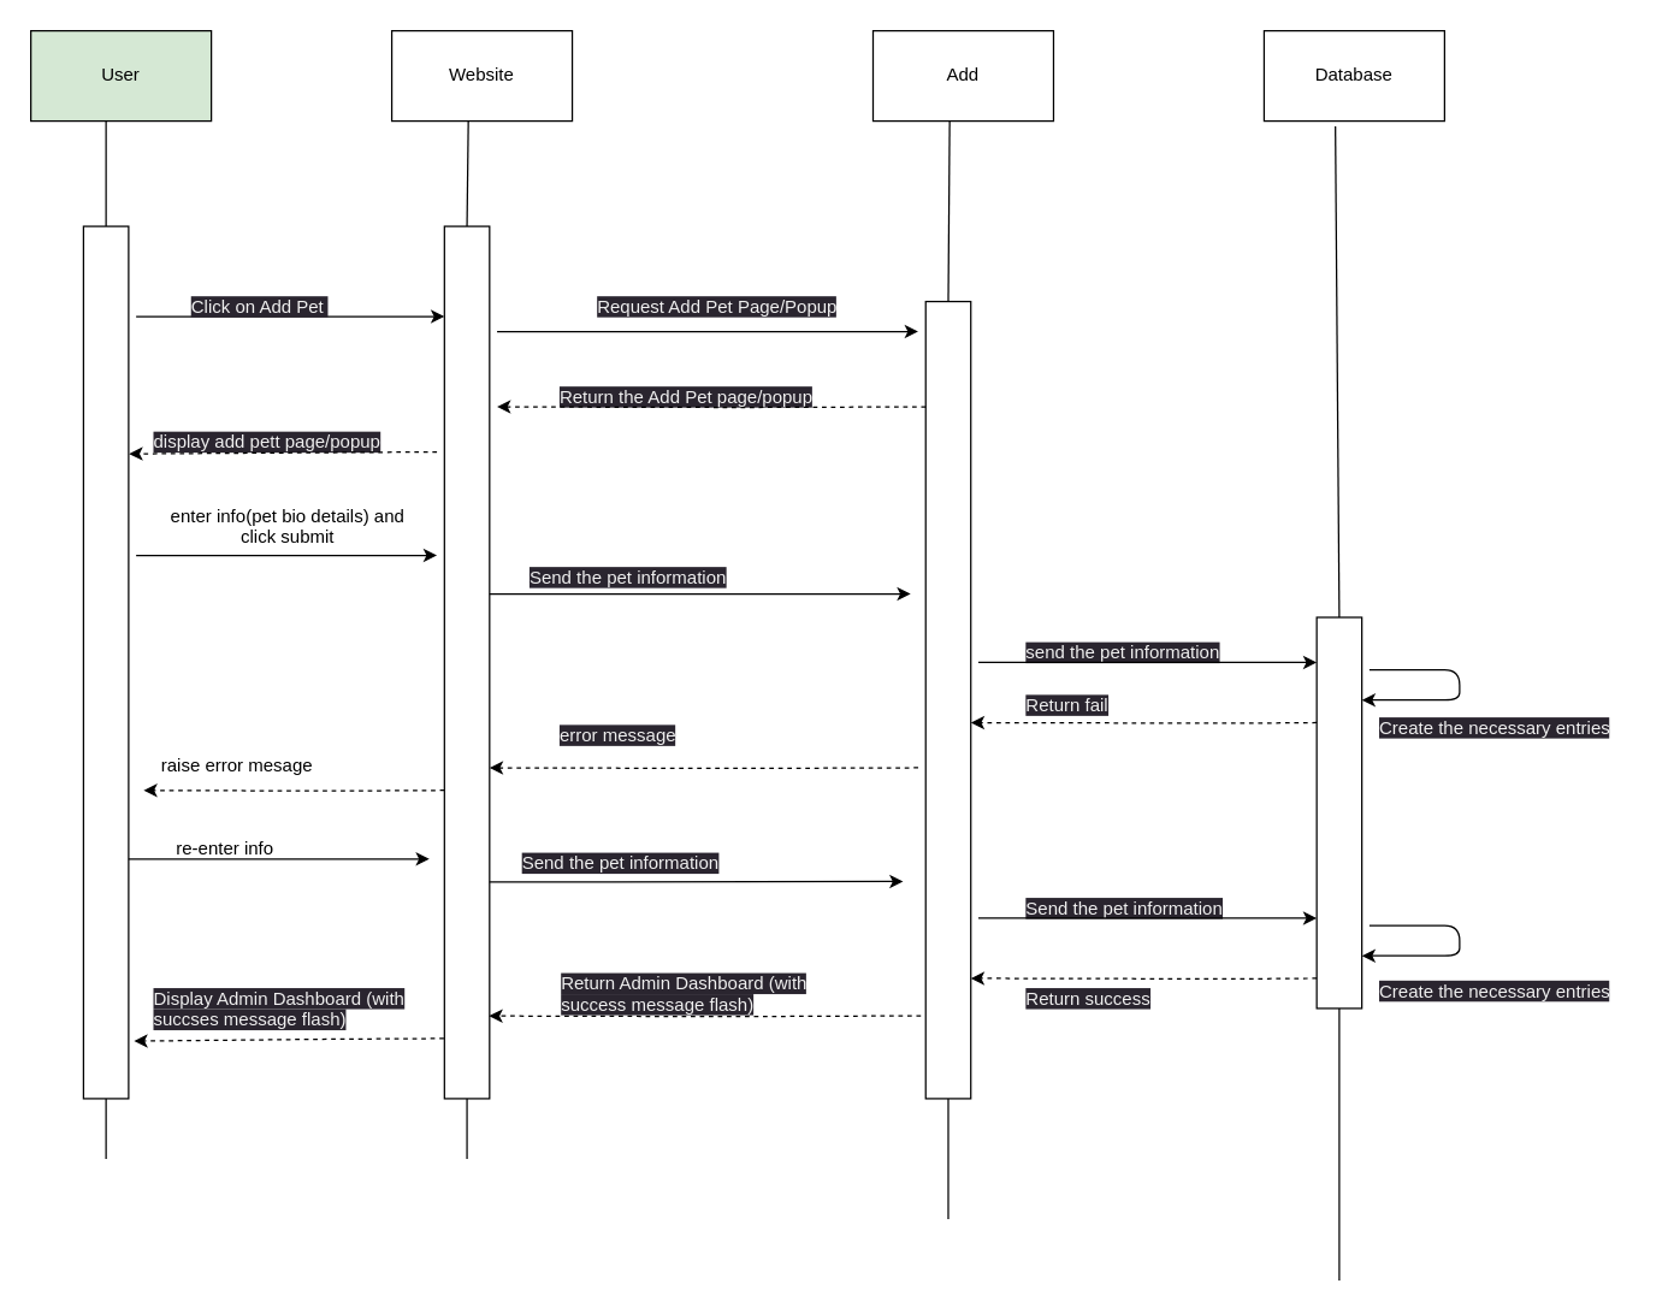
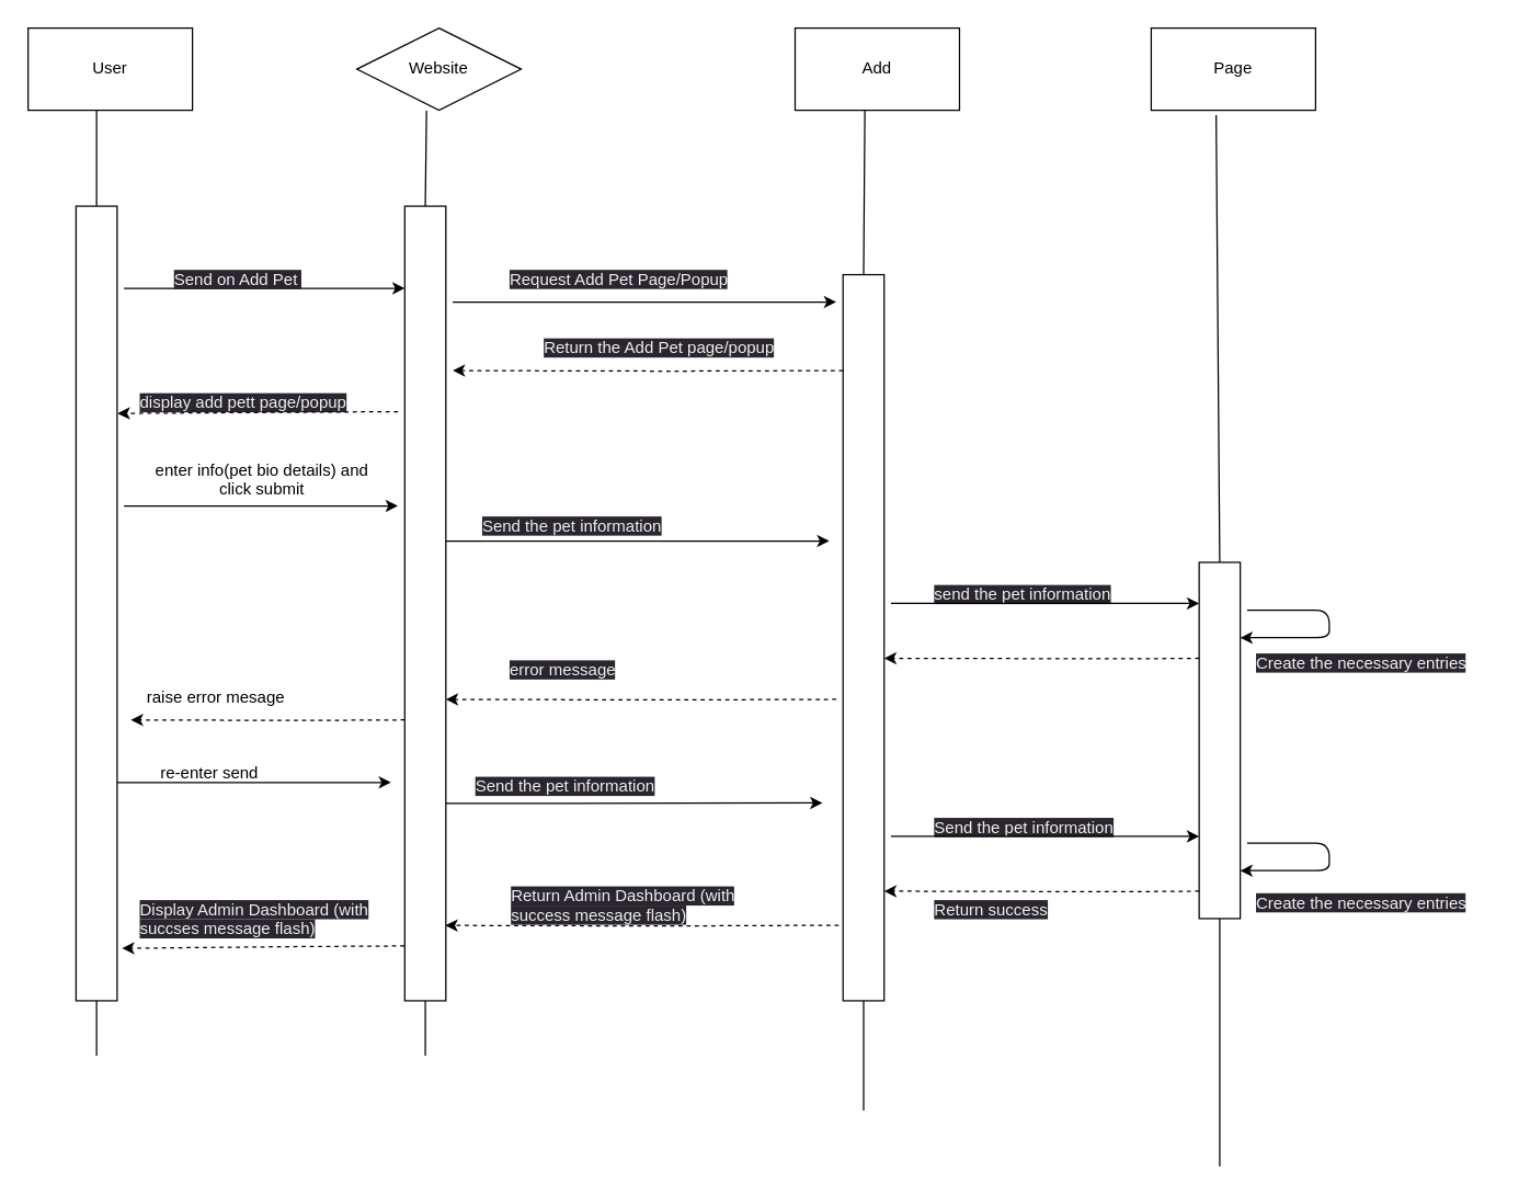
- <mxCell id="37" value="User" style="whiteSpace=wrap;html=1;fillColor=#d5e8d4;" parent="1" vertex="1"><mxGeometry x="20" y="20" width="120" height="60" as="geometry" /></mxCell>
+ <mxCell id="37" value="User" style="whiteSpace=wrap;html=1;" parent="1" vertex="1"><mxGeometry x="20" y="20" width="120" height="60" as="geometry" /></mxCell>
- <mxCell id="34" value="Website" style="whiteSpace=wrap;html=1;" parent="1" vertex="1"><mxGeometry x="260" y="20" width="120" height="60" as="geometry" /></mxCell>
+ <mxCell id="34" value="Website" style="rhombus;whiteSpace=wrap;html=1;" parent="1" vertex="1"><mxGeometry x="260" y="20" width="120" height="60" as="geometry" /></mxCell>
- <mxCell id="36" value="Database" style="whiteSpace=wrap;html=1;" parent="1" vertex="1"><mxGeometry x="840" y="20" width="120" height="60" as="geometry" /></mxCell>
+ <mxCell id="36" value="Page" style="whiteSpace=wrap;html=1;" parent="1" vertex="1"><mxGeometry x="840" y="20" width="120" height="60" as="geometry" /></mxCell>
- <mxCell id="6" value="&lt;span style=&quot;color: rgb(240, 240, 240); font-family: Helvetica; font-size: 12px; font-style: normal; font-variant-ligatures: normal; font-variant-caps: normal; font-weight: 400; letter-spacing: normal; orphans: 2; text-align: center; text-indent: 0px; text-transform: none; widows: 2; word-spacing: 0px; -webkit-text-stroke-width: 0px; background-color: rgb(42, 37, 47); text-decoration-thickness: initial; text-decoration-style: initial; text-decoration-color: initial; float: none; display: inline !important;&quot;&gt;Click on Add Pet&amp;nbsp;&lt;/span&gt;" style="text;whiteSpace=wrap;html=1;" parent="1" vertex="1"><mxGeometry x="125" y="190" width="110" height="20" as="geometry" /></mxCell>
+ <mxCell id="6" value="&lt;span style=&quot;color: rgb(240, 240, 240); font-family: Helvetica; font-size: 12px; font-style: normal; font-variant-ligatures: normal; font-variant-caps: normal; font-weight: 400; letter-spacing: normal; orphans: 2; text-align: center; text-indent: 0px; text-transform: none; widows: 2; word-spacing: 0px; -webkit-text-stroke-width: 0px; background-color: rgb(42, 37, 47); text-decoration-thickness: initial; text-decoration-style: initial; text-decoration-color: initial; float: none; display: inline !important;&quot;&gt;Send on Add Pet&amp;nbsp;&lt;/span&gt;" style="text;whiteSpace=wrap;html=1;" parent="1" vertex="1"><mxGeometry x="125" y="190" width="110" height="20" as="geometry" /></mxCell>
- <mxCell id="20" value="&lt;span style=&quot;color: rgb(240, 240, 240); font-family: Helvetica; font-size: 12px; font-style: normal; font-variant-ligatures: normal; font-variant-caps: normal; font-weight: 400; letter-spacing: normal; orphans: 2; text-align: center; text-indent: 0px; text-transform: none; widows: 2; word-spacing: 0px; -webkit-text-stroke-width: 0px; background-color: rgb(42, 37, 47); text-decoration-thickness: initial; text-decoration-style: initial; text-decoration-color: initial; float: none; display: inline !important;&quot;&gt;Request Add Pet Page/Popup&lt;br&gt;&lt;/span&gt;" style="text;whiteSpace=wrap;html=1;" parent="1" vertex="1"><mxGeometry x="395" y="190" width="180" height="30" as="geometry" /></mxCell>
+ <mxCell id="20" value="&lt;span style=&quot;color: rgb(240, 240, 240); font-family: Helvetica; font-size: 12px; font-style: normal; font-variant-ligatures: normal; font-variant-caps: normal; font-weight: 400; letter-spacing: normal; orphans: 2; text-align: center; text-indent: 0px; text-transform: none; widows: 2; word-spacing: 0px; -webkit-text-stroke-width: 0px; background-color: rgb(42, 37, 47); text-decoration-thickness: initial; text-decoration-style: initial; text-decoration-color: initial; float: none; display: inline !important;&quot;&gt;Request Add Pet Page/Popup&lt;br&gt;&lt;/span&gt;" style="text;whiteSpace=wrap;html=1;" parent="1" vertex="1"><mxGeometry x="370" y="190" width="180" height="30" as="geometry" /></mxCell>
- <mxCell id="21" value="&lt;span style=&quot;color: rgb(240, 240, 240); font-family: Helvetica; font-size: 12px; font-style: normal; font-variant-ligatures: normal; font-variant-caps: normal; font-weight: 400; letter-spacing: normal; orphans: 2; text-align: center; text-indent: 0px; text-transform: none; widows: 2; word-spacing: 0px; -webkit-text-stroke-width: 0px; background-color: rgb(42, 37, 47); text-decoration-thickness: initial; text-decoration-style: initial; text-decoration-color: initial; float: none; display: inline !important;&quot;&gt;Return the Add Pet page/popup&lt;br&gt;&lt;/span&gt;" style="text;whiteSpace=wrap;html=1;" parent="1" vertex="1"><mxGeometry x="370" y="250" width="180" height="20" as="geometry" /></mxCell>
+ <mxCell id="21" value="&lt;span style=&quot;color: rgb(240, 240, 240); font-family: Helvetica; font-size: 12px; font-style: normal; font-variant-ligatures: normal; font-variant-caps: normal; font-weight: 400; letter-spacing: normal; orphans: 2; text-align: center; text-indent: 0px; text-transform: none; widows: 2; word-spacing: 0px; -webkit-text-stroke-width: 0px; background-color: rgb(42, 37, 47); text-decoration-thickness: initial; text-decoration-style: initial; text-decoration-color: initial; float: none; display: inline !important;&quot;&gt;Return the Add Pet page/popup&lt;br&gt;&lt;/span&gt;" style="text;whiteSpace=wrap;html=1;" parent="1" vertex="1"><mxGeometry x="395" y="240" width="180" height="20" as="geometry" /></mxCell>
- <mxCell id="39" value="&lt;span style=&quot;color: rgb(240, 240, 240); font-family: Helvetica; font-size: 12px; font-style: normal; font-variant-ligatures: normal; font-variant-caps: normal; font-weight: 400; letter-spacing: normal; orphans: 2; text-align: center; text-indent: 0px; text-transform: none; widows: 2; word-spacing: 0px; -webkit-text-stroke-width: 0px; background-color: rgb(42, 37, 47); text-decoration-thickness: initial; text-decoration-style: initial; text-decoration-color: initial; float: none; display: inline !important;&quot;&gt;Return fail&lt;br&gt;&lt;/span&gt;" style="text;whiteSpace=wrap;html=1;" parent="1" vertex="1"><mxGeometry x="680" y="455" width="180" height="20" as="geometry" /></mxCell>
- <mxCell id="52" value="&lt;div style=&quot;text-align: center;&quot;&gt;&lt;span style=&quot;background-color: initial;&quot;&gt;re-enter info&lt;/span&gt;&lt;/div&gt;" style="text;whiteSpace=wrap;html=1;" parent="1" vertex="1"><mxGeometry x="115" y="550" width="180" height="20" as="geometry" /></mxCell>
+ <mxCell id="52" value="&lt;div style=&quot;text-align: center;&quot;&gt;&lt;span style=&quot;background-color: initial;&quot;&gt;re-enter send&lt;/span&gt;&lt;/div&gt;" style="text;whiteSpace=wrap;html=1;" parent="1" vertex="1"><mxGeometry x="115" y="550" width="180" height="20" as="geometry" /></mxCell>
